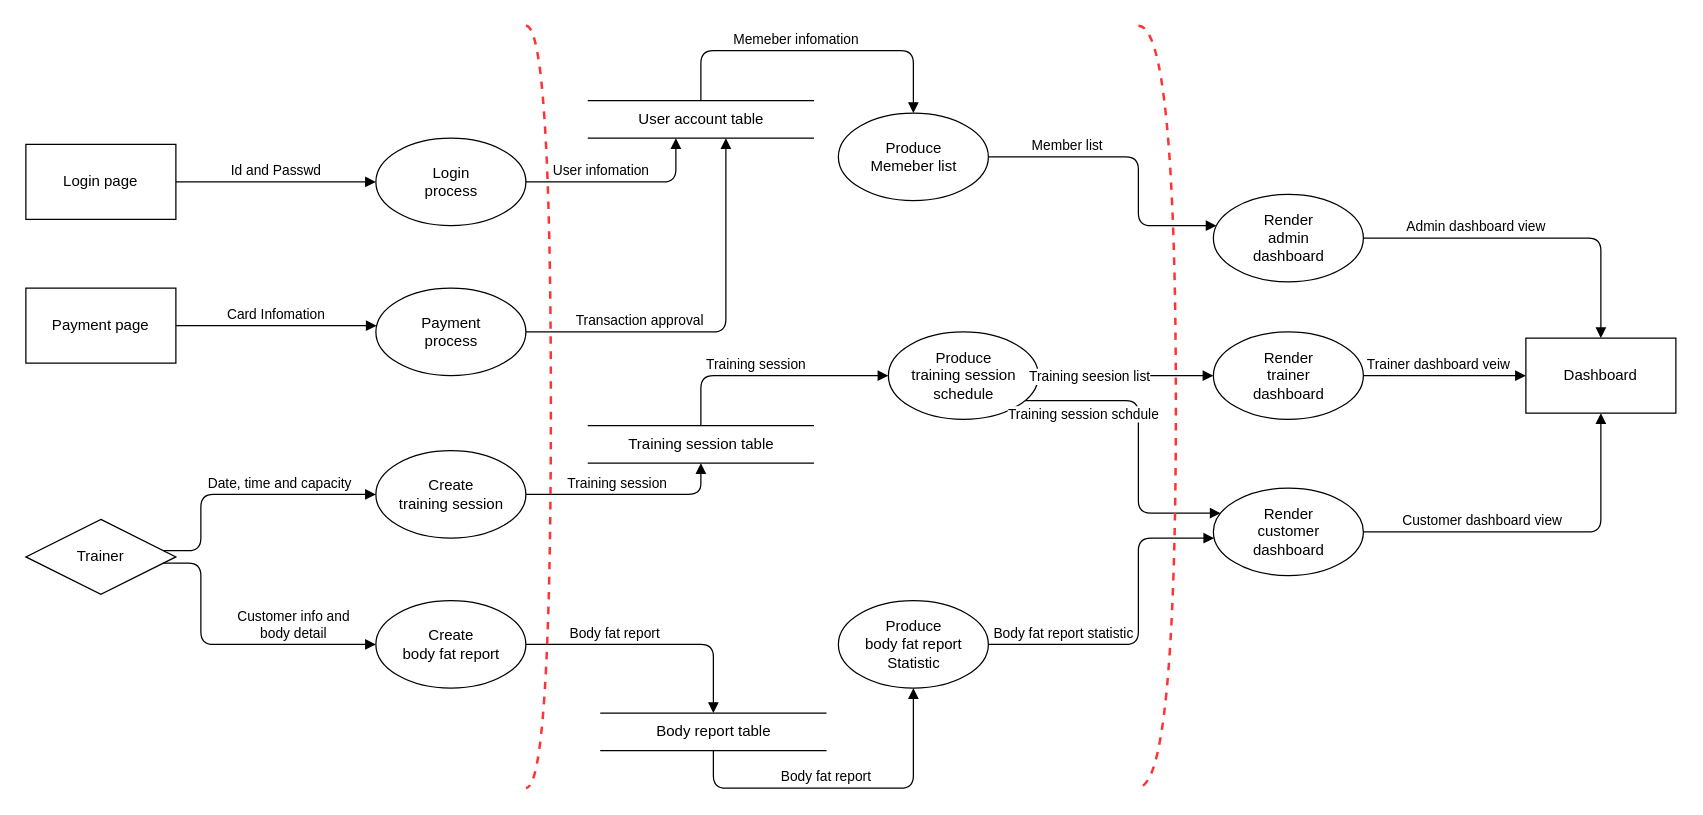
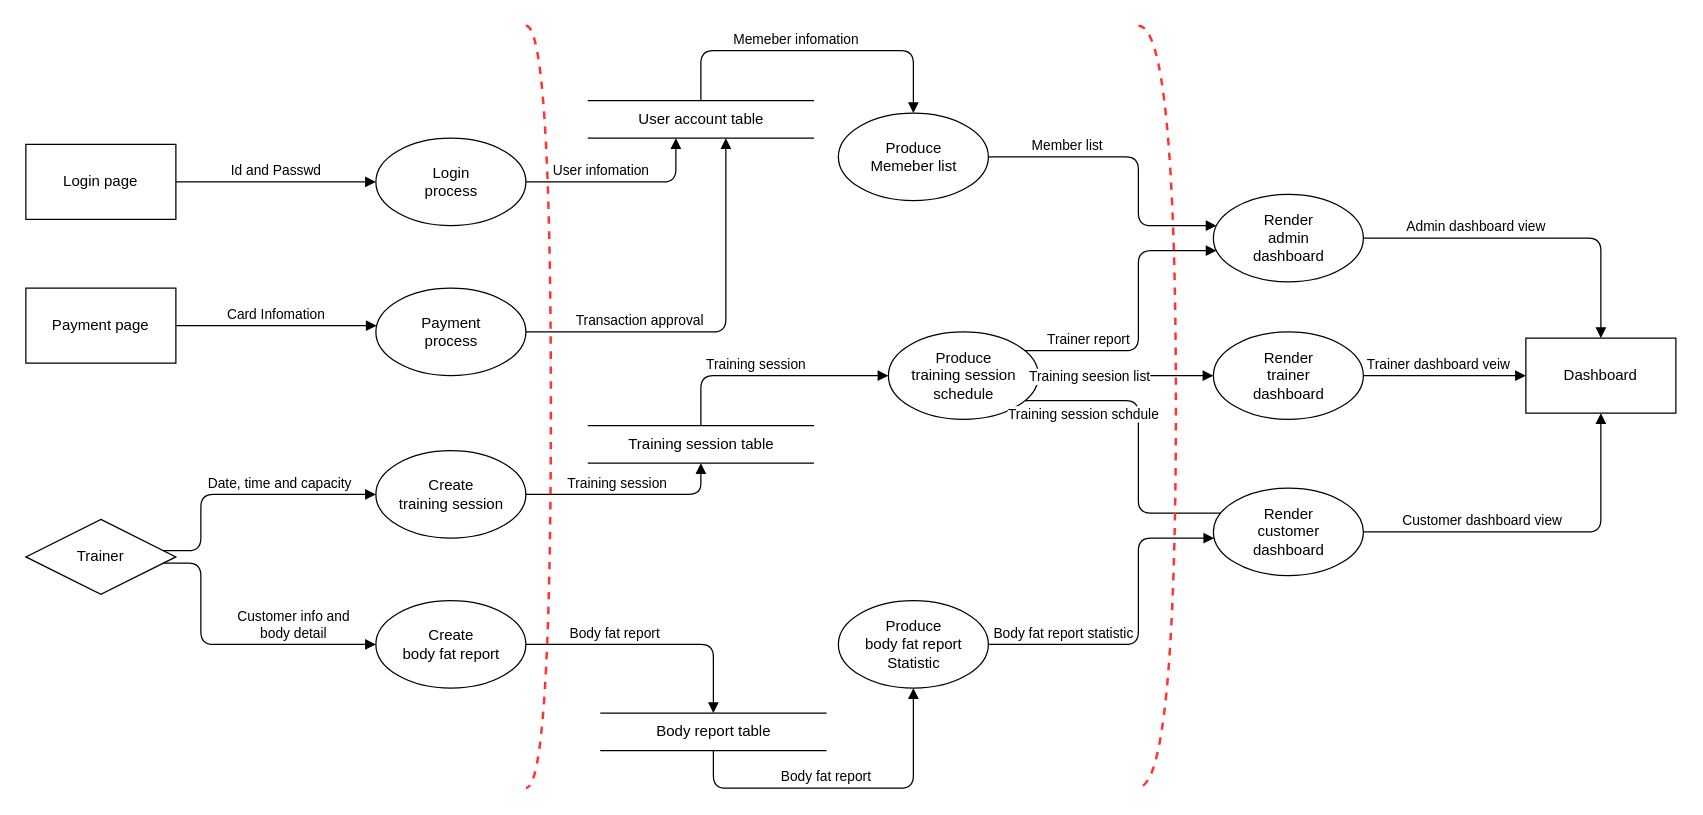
+ <mxCell id="35" value="Trainer report" style="html=1;verticalAlign=bottom;endArrow=block;edgeStyle=orthogonalEdgeStyle;" edge="1" parent="1" source="19" target="32"><mxGeometry x="-0.565" width="80" relative="1" as="geometry"><mxPoint x="760" y="230" as="sourcePoint" /><mxPoint x="1015.79" y="185" as="targetPoint" /><Array as="points"><mxPoint x="910" y="280" /><mxPoint x="910" y="200" /></Array><mxPoint as="offset" /></mxGeometry></mxCell>
- <mxCell id="24" value="Training session schdule" style="html=1;verticalAlign=bottom;endArrow=block;edgeStyle=orthogonalEdgeStyle;" edge="1" parent="1" source="19" target="30"><mxGeometry x="-0.621" y="-20" width="80" relative="1" as="geometry"><mxPoint x="920.001" y="490" as="sourcePoint" /><mxPoint x="1090" y="440" as="targetPoint" /><Array as="points"><mxPoint x="910" y="320" /><mxPoint x="910" y="410" /></Array><mxPoint as="offset" /></mxGeometry></mxCell>
+ <mxCell id="24" value="Training session schdule" style="html=1;verticalAlign=bottom;endArrow=none;edgeStyle=orthogonalEdgeStyle;" edge="1" parent="1" source="19" target="30"><mxGeometry x="-0.621" y="-20" width="80" relative="1" as="geometry"><mxPoint x="920.001" y="490" as="sourcePoint" /><mxPoint x="1090" y="440" as="targetPoint" /><Array as="points"><mxPoint x="910" y="320" /><mxPoint x="910" y="410" /></Array><mxPoint as="offset" /></mxGeometry></mxCell>
